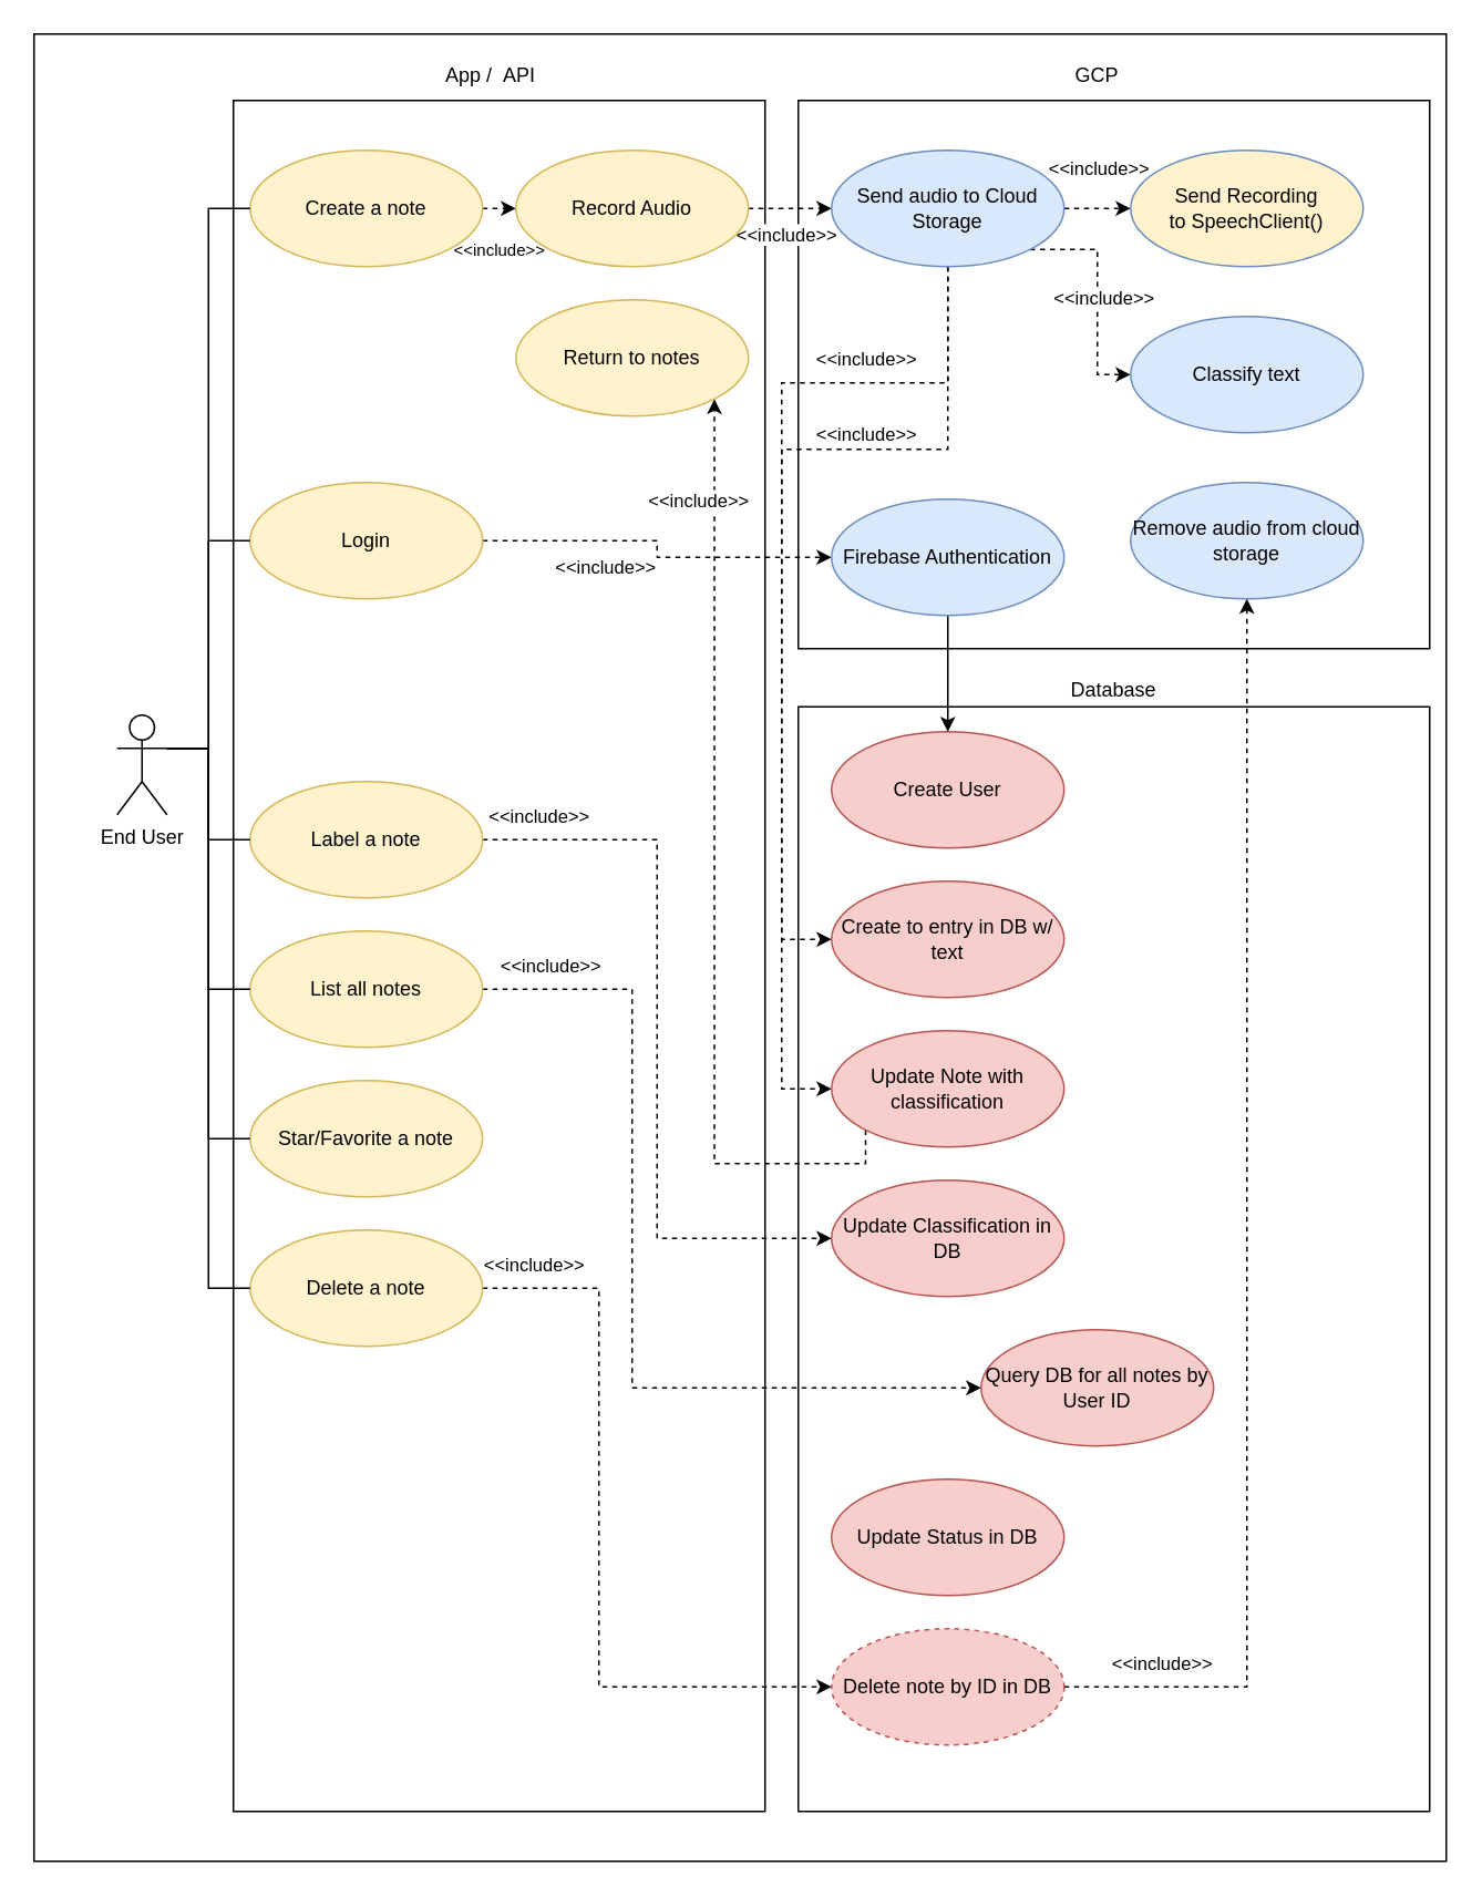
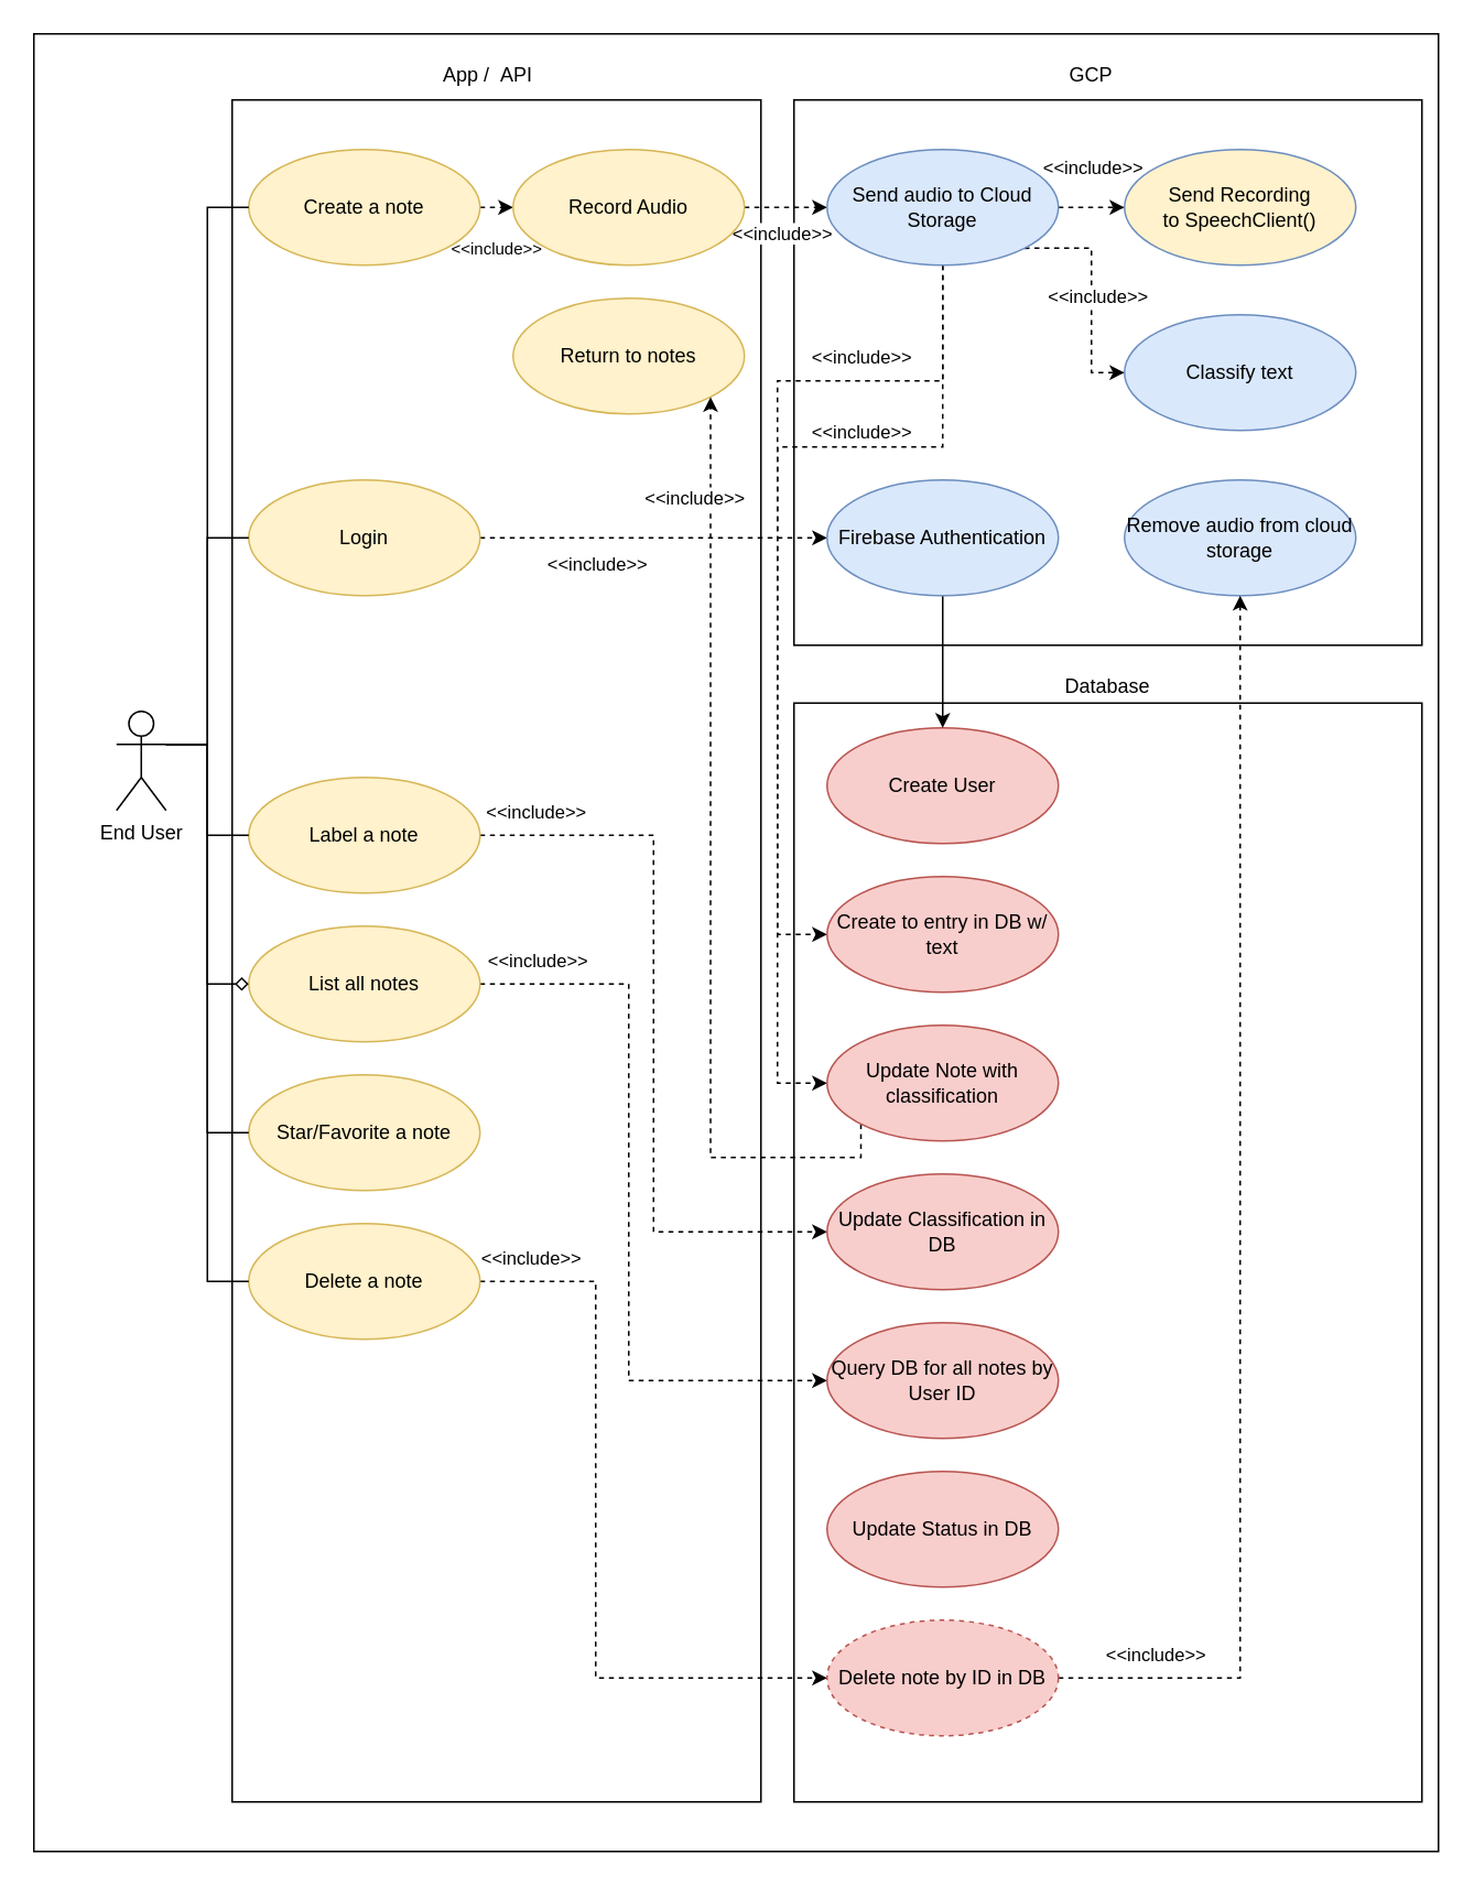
- <mxCell id="53" value="&lt;span&gt;Firebase Authentication&lt;br&gt;&lt;/span&gt;" style="ellipse;whiteSpace=wrap;html=1;fillColor=#dae8fc;strokeColor=#6c8ebf;" vertex="1" parent="1"><mxGeometry x="500" y="300" width="140" height="70" as="geometry" /></mxCell>
+ <mxCell id="53" value="&lt;span&gt;Firebase Authentication&lt;br&gt;&lt;/span&gt;" style="ellipse;whiteSpace=wrap;html=1;fillColor=#dae8fc;strokeColor=#6c8ebf;" vertex="1" parent="1"><mxGeometry x="500" y="290" width="140" height="70" as="geometry" /></mxCell>
- <mxCell id="57" style="edgeStyle=orthogonalEdgeStyle;rounded=0;orthogonalLoop=1;jettySize=auto;html=1;exitX=1;exitY=0.333;exitDx=0;exitDy=0;exitPerimeter=0;entryX=0;entryY=0.5;entryDx=0;entryDy=0;fontSize=11;endArrow=none;endFill=0;" edge="1" parent="1" source="3" target="24"><mxGeometry relative="1" as="geometry" /></mxCell>
+ <mxCell id="57" style="edgeStyle=orthogonalEdgeStyle;rounded=0;orthogonalLoop=1;jettySize=auto;html=1;exitX=1;exitY=0.333;exitDx=0;exitDy=0;exitPerimeter=0;entryX=0;entryY=0.5;entryDx=0;entryDy=0;fontSize=11;endArrow=diamond;endFill=0;" edge="1" parent="1" source="3" target="24"><mxGeometry relative="1" as="geometry" /></mxCell>
- <mxCell id="46" value="Query DB for all notes by User ID" style="ellipse;whiteSpace=wrap;html=1;fillColor=#f8cecc;strokeColor=#b85450;" vertex="1" parent="1"><mxGeometry x="590" y="800" width="140" height="70" as="geometry" /></mxCell>
+ <mxCell id="46" value="Query DB for all notes by User ID" style="ellipse;whiteSpace=wrap;html=1;fillColor=#f8cecc;strokeColor=#b85450;" vertex="1" parent="1"><mxGeometry x="500" y="800" width="140" height="70" as="geometry" /></mxCell>
